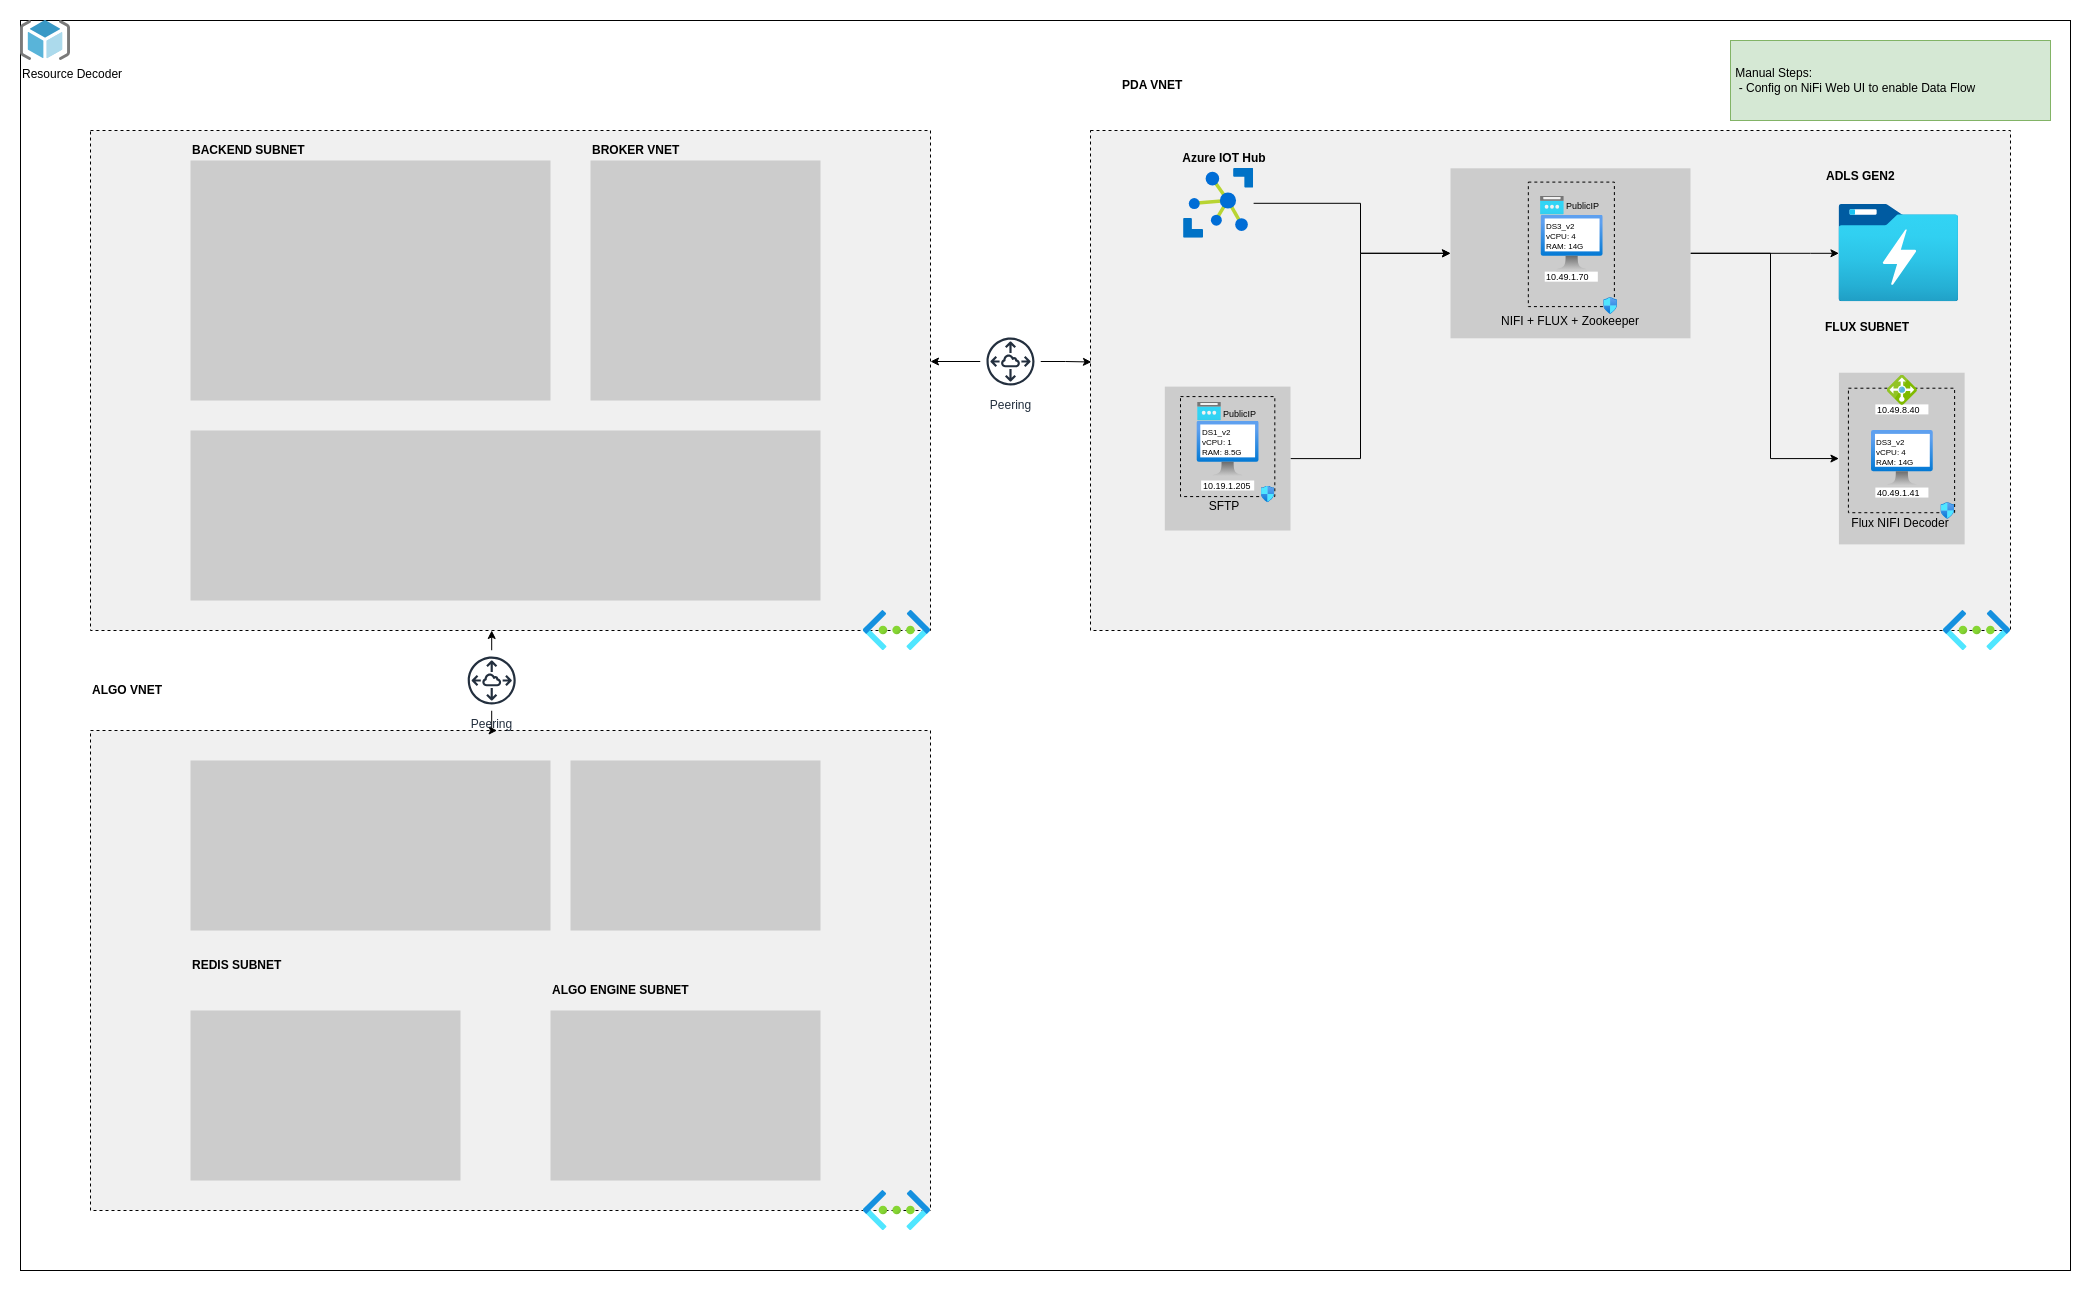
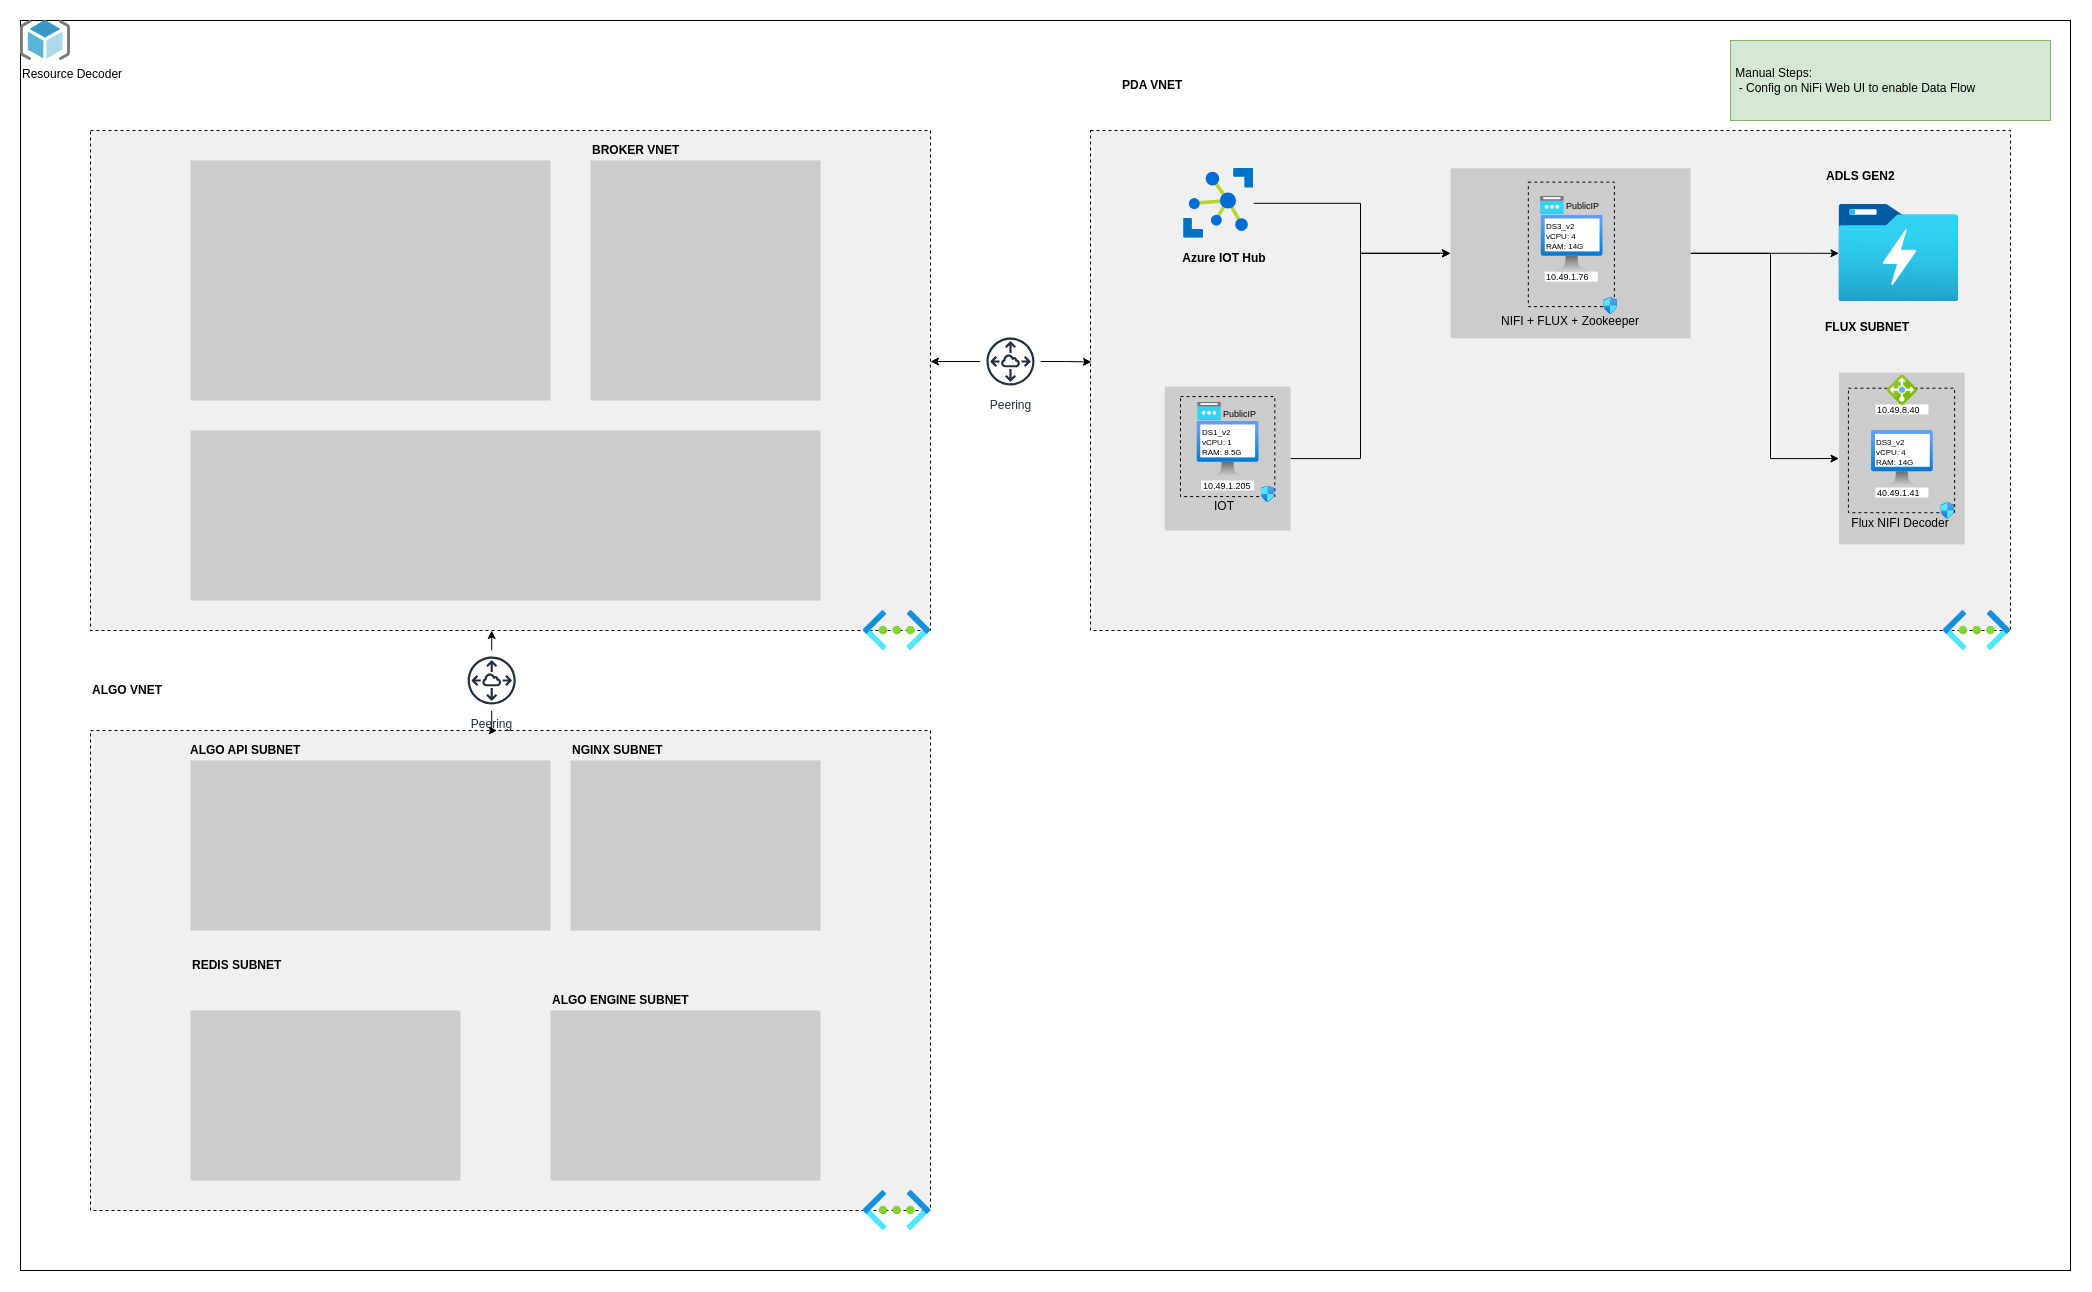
- <mxCell id="29" value="&lt;b&gt;BACKEND SUBNET&lt;/b&gt;" style="text;html=1;strokeColor=none;fillColor=none;align=left;verticalAlign=middle;whiteSpace=wrap;rounded=0;dashed=1;" parent="1" vertex="1"><mxGeometry x="190" y="140" width="160" height="20" as="geometry" /></mxCell>
- <mxCell id="10" value="&lt;b&gt;Azure IOT Hub&lt;/b&gt;" style="text;html=1;strokeColor=none;fillColor=none;align=center;verticalAlign=middle;whiteSpace=wrap;rounded=0;dashed=1;" parent="1" vertex="1"><mxGeometry x="1143.66" y="147.82" width="160" height="20" as="geometry" /></mxCell>
+ <mxCell id="10" value="&lt;b&gt;Azure IOT Hub&lt;/b&gt;" style="text;html=1;strokeColor=none;fillColor=none;align=center;verticalAlign=middle;whiteSpace=wrap;rounded=0;dashed=1;" parent="1" vertex="1"><mxGeometry x="1143.66" y="247.82" width="160" height="20" as="geometry" /></mxCell>
- <mxCell id="65" value="&lt;font style=&quot;font-size: 9px&quot;&gt;10.49.1.70&lt;/font&gt;" style="text;html=1;strokeColor=none;align=left;verticalAlign=middle;whiteSpace=wrap;rounded=0;dashed=1;fillColor=#ffffff;" parent="1" vertex="1"><mxGeometry x="1544.25" y="271.16" width="53.07" height="10" as="geometry" /></mxCell>
+ <mxCell id="65" value="&lt;font style=&quot;font-size: 9px&quot;&gt;10.49.1.76&lt;/font&gt;" style="text;html=1;strokeColor=none;align=left;verticalAlign=middle;whiteSpace=wrap;rounded=0;dashed=1;fillColor=#ffffff;" parent="1" vertex="1"><mxGeometry x="1544.25" y="271.16" width="53.07" height="10" as="geometry" /></mxCell>
- <mxCell id="20" value="&lt;font style=&quot;font-size: 9px&quot;&gt;10.19.1.205&lt;/font&gt;" style="text;html=1;strokeColor=none;align=left;verticalAlign=middle;whiteSpace=wrap;rounded=0;dashed=1;fillColor=#ffffff;" parent="1" vertex="1"><mxGeometry x="1200.63" y="480" width="53.07" height="10" as="geometry" /></mxCell>
+ <mxCell id="20" value="&lt;font style=&quot;font-size: 9px&quot;&gt;10.49.1.205&lt;/font&gt;" style="text;html=1;strokeColor=none;align=left;verticalAlign=middle;whiteSpace=wrap;rounded=0;dashed=1;fillColor=#ffffff;" parent="1" vertex="1"><mxGeometry x="1200.63" y="480" width="53.07" height="10" as="geometry" /></mxCell>
- <mxCell id="57" value="SFTP" style="text;html=1;strokeColor=none;fillColor=none;align=center;verticalAlign=middle;whiteSpace=wrap;rounded=0;dashed=1;" parent="1" vertex="1"><mxGeometry x="1144.15" y="496.09" width="160" height="20" as="geometry" /></mxCell>
+ <mxCell id="57" value="IOT" style="text;html=1;strokeColor=none;fillColor=none;align=center;verticalAlign=middle;whiteSpace=wrap;rounded=0;dashed=1;" parent="1" vertex="1"><mxGeometry x="1144.15" y="496.09" width="160" height="20" as="geometry" /></mxCell>
+ <mxCell id="38" value="&lt;b&gt;ALGO API SUBNET&lt;/b&gt;" style="text;html=1;strokeColor=none;fillColor=none;align=left;verticalAlign=middle;whiteSpace=wrap;rounded=0;dashed=1;" parent="1" vertex="1"><mxGeometry x="187.86" y="740" width="154.28" height="20" as="geometry" /></mxCell>
+ <mxCell id="41" value="&lt;b&gt;NGINX SUBNET&lt;/b&gt;" style="text;html=1;strokeColor=none;fillColor=none;align=left;verticalAlign=middle;whiteSpace=wrap;rounded=0;dashed=1;" parent="1" vertex="1"><mxGeometry x="570" y="740" width="154.28" height="20" as="geometry" /></mxCell>
- <mxCell id="45" value="&lt;b&gt;ALGO ENGINE SUBNET&lt;/b&gt;" style="text;html=1;strokeColor=none;fillColor=none;align=left;verticalAlign=middle;whiteSpace=wrap;rounded=0;dashed=1;" parent="1" vertex="1"><mxGeometry x="550" y="980" width="154.28" height="20" as="geometry" /></mxCell>
+ <mxCell id="45" value="&lt;b&gt;ALGO ENGINE SUBNET&lt;/b&gt;" style="text;html=1;strokeColor=none;fillColor=none;align=left;verticalAlign=middle;whiteSpace=wrap;rounded=0;dashed=1;" parent="1" vertex="1"><mxGeometry x="550" y="990" width="154.28" height="20" as="geometry" /></mxCell>
